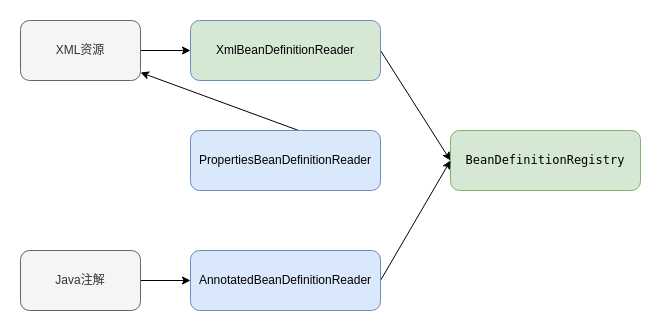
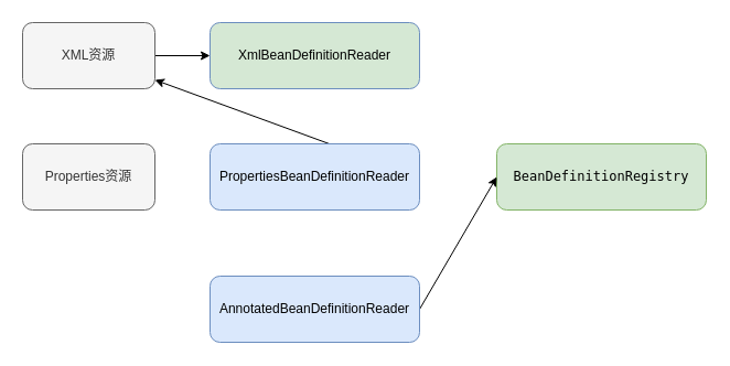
- <mxCell id="7" style="rounded=0;orthogonalLoop=1;jettySize=auto;html=1;exitX=1;exitY=0.5;exitDx=0;exitDy=0;entryX=0;entryY=0.5;entryDx=0;entryDy=0;" edge="1" parent="1" source="8" target="9"><mxGeometry relative="1" as="geometry" /></mxCell>
+ <mxCell id="4" value="Properties资源" style="rounded=1;whiteSpace=wrap;html=1;fillColor=#f5f5f5;strokeColor=#666666;fontColor=#333333;" vertex="1" parent="1"><mxGeometry x="20" y="130" width="120" height="60" as="geometry" /></mxCell>
- <mxCell id="6" value="Java注解" style="rounded=1;whiteSpace=wrap;html=1;fillColor=#f5f5f5;strokeColor=#666666;fontColor=#333333;" vertex="1" parent="1"><mxGeometry x="20" y="250" width="120" height="60" as="geometry" /></mxCell>
- <mxCell id="5" style="edgeStyle=orthogonalEdgeStyle;rounded=0;orthogonalLoop=1;jettySize=auto;html=1;exitX=1;exitY=0.5;exitDx=0;exitDy=0;" edge="1" parent="1" source="6" target="13"><mxGeometry relative="1" as="geometry" /></mxCell>
